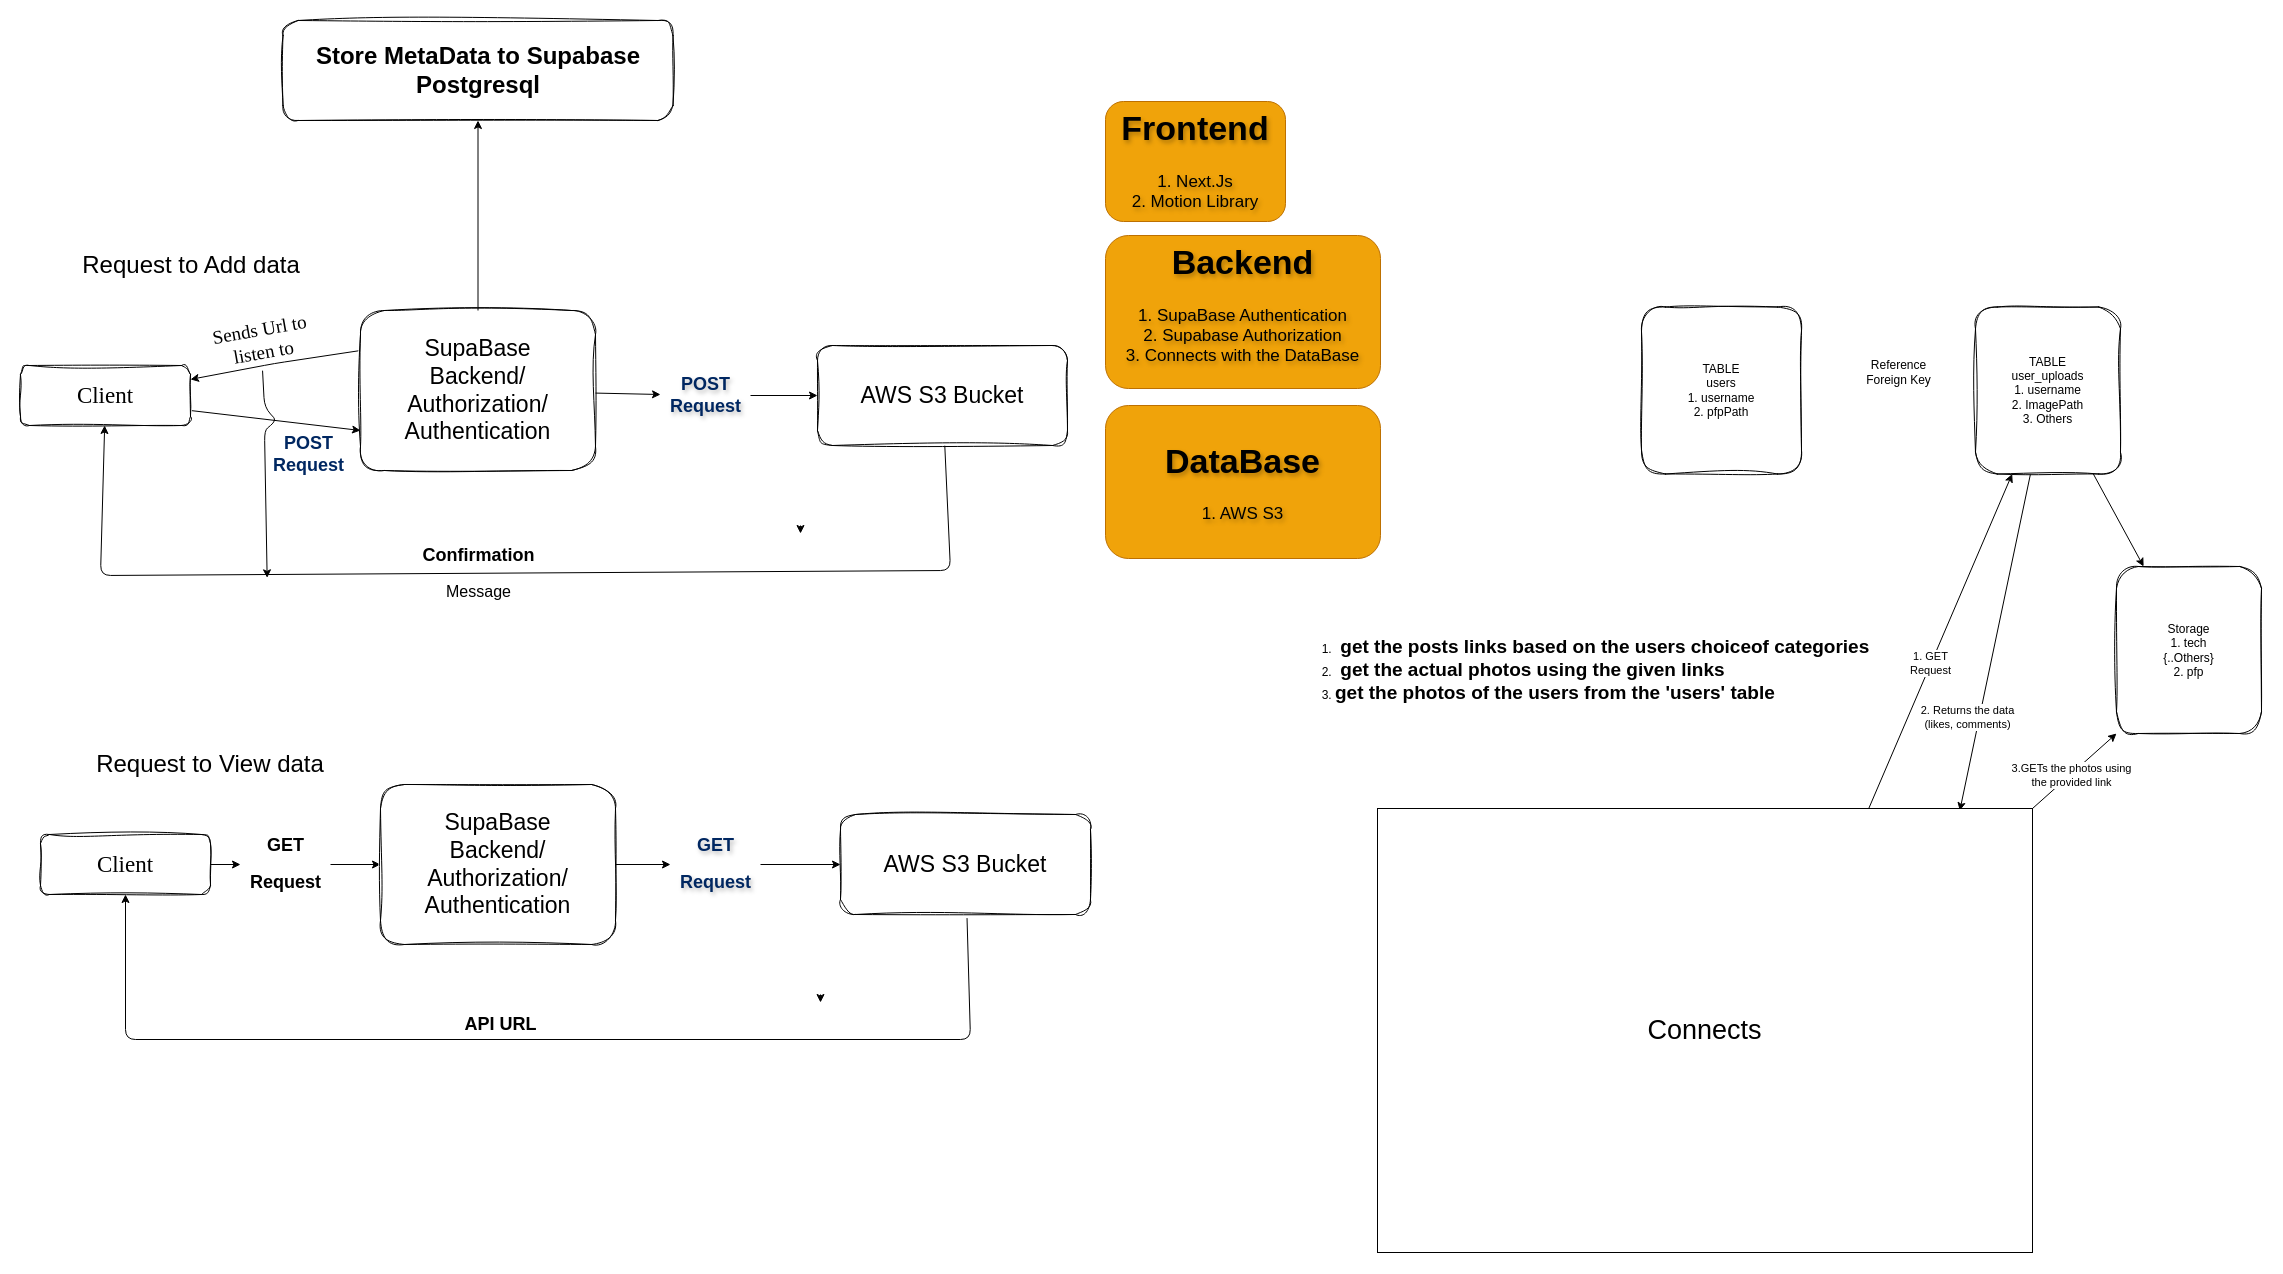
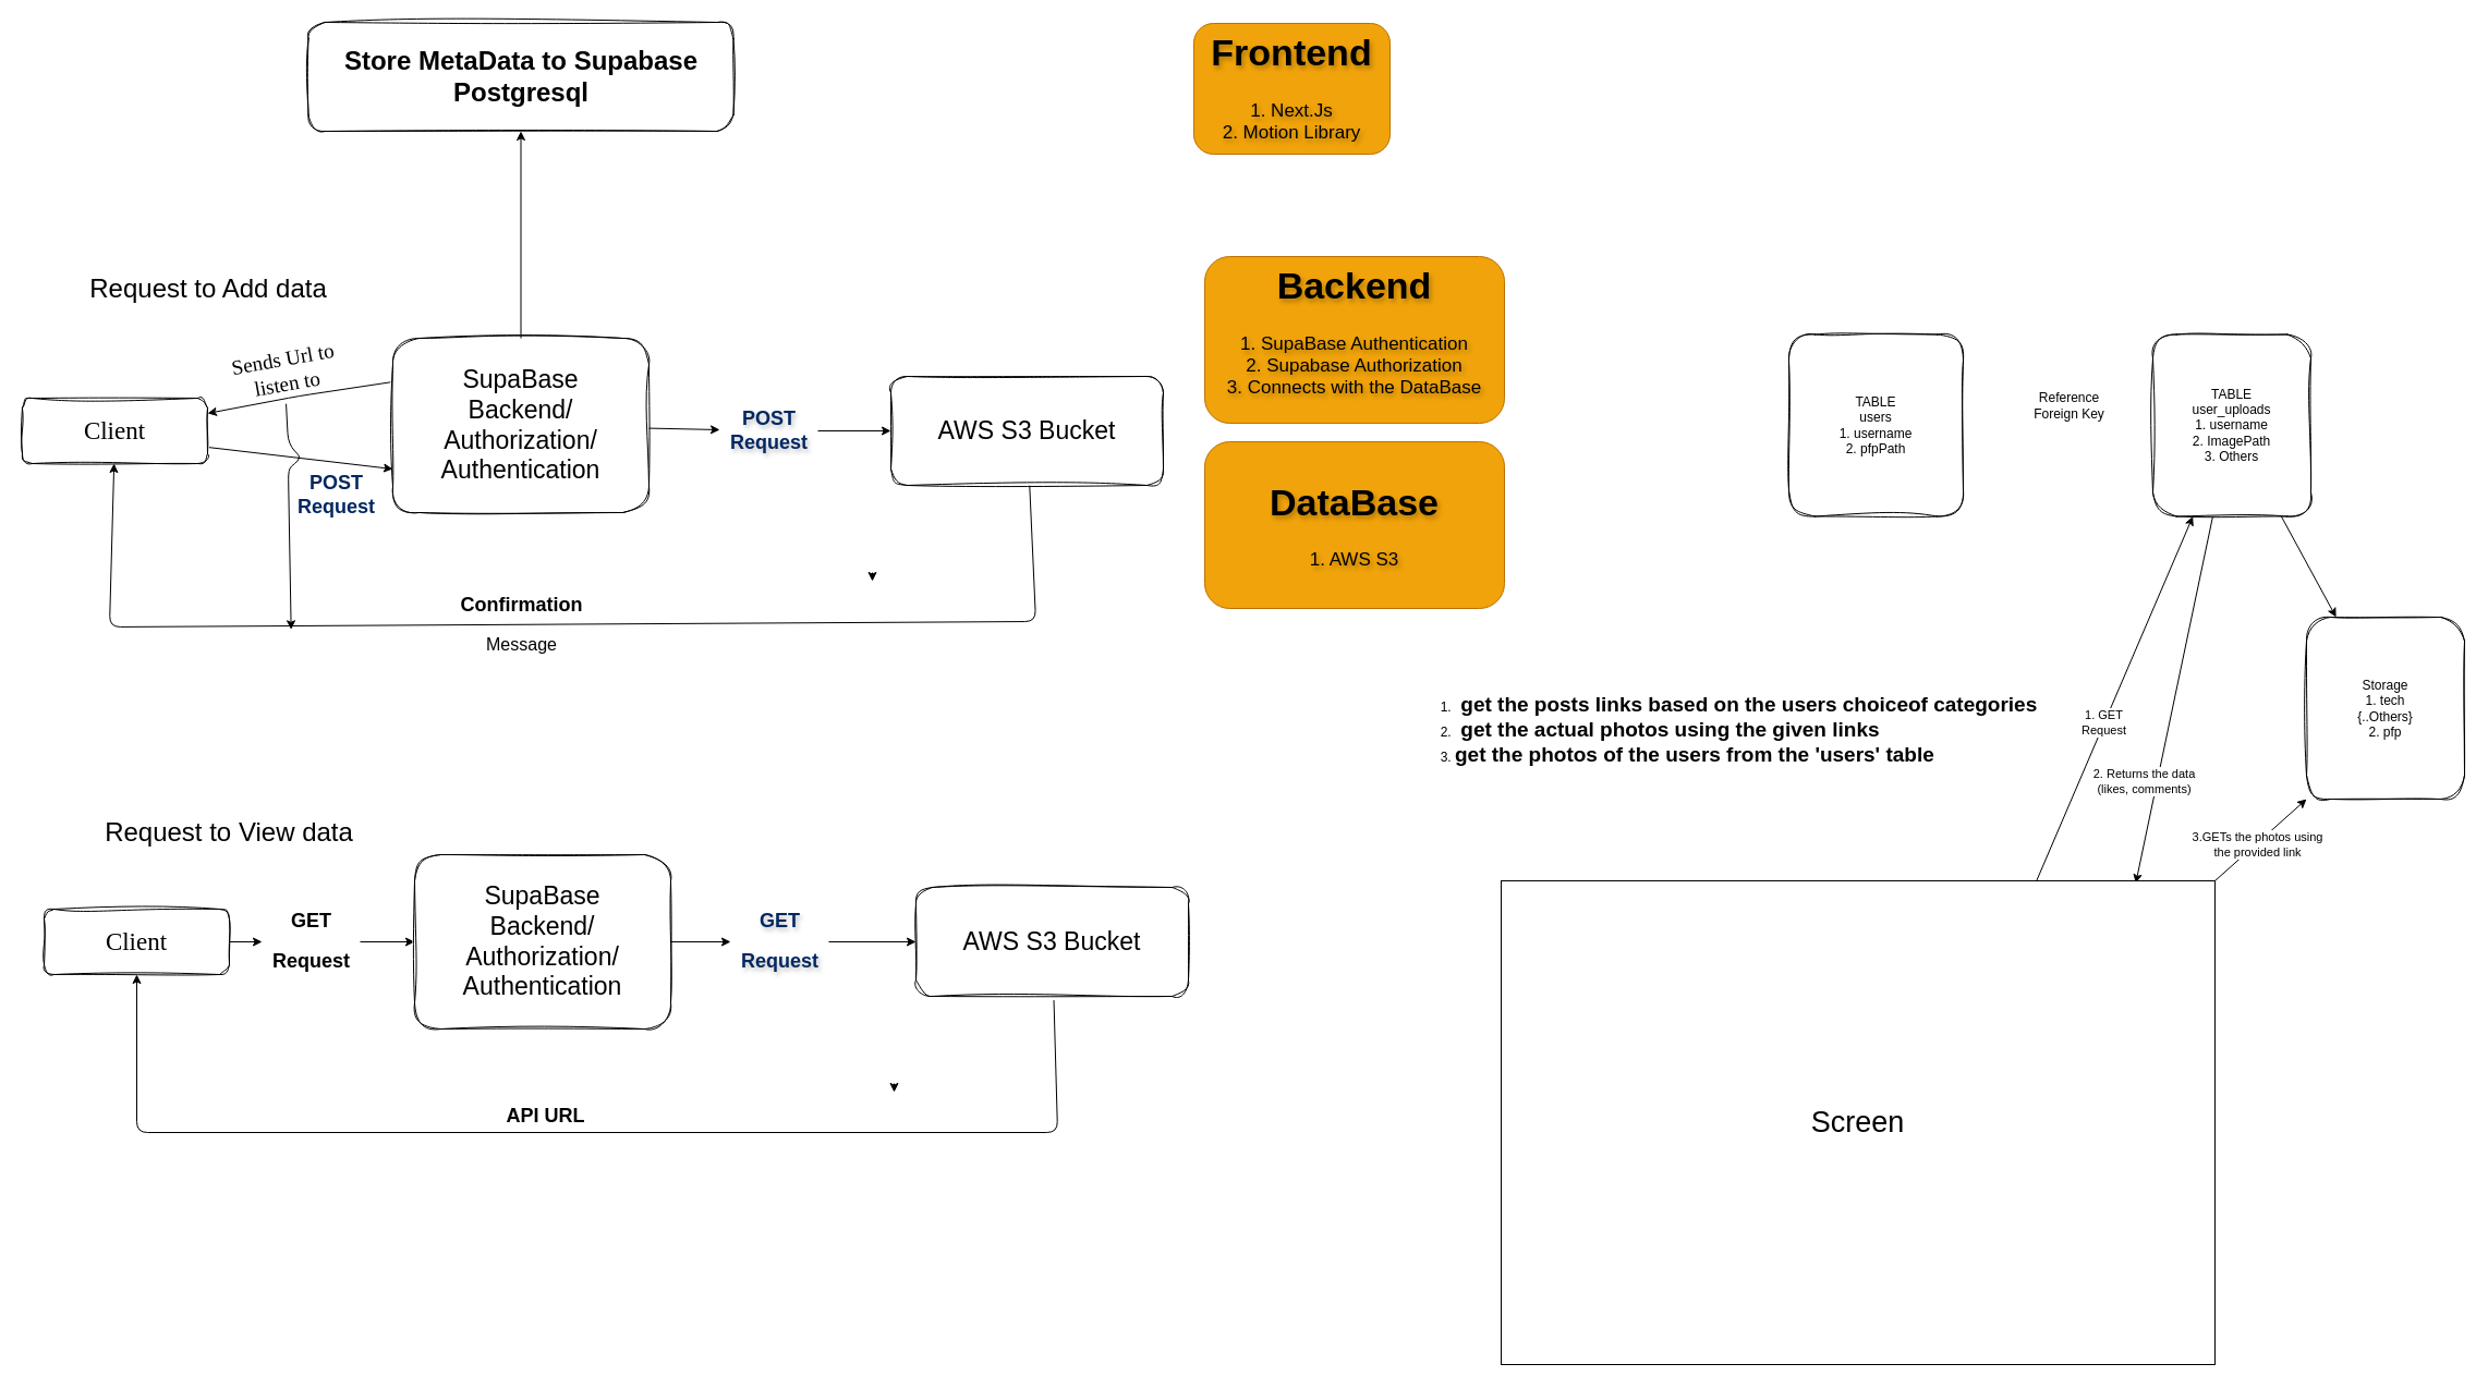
- <mxCell id="30" value="&lt;h1 style=&quot;margin-top: 0px;&quot;&gt;Frontend&lt;/h1&gt;&lt;div&gt;1. Next.Js&lt;/div&gt;&lt;div&gt;2. Motion Library&lt;/div&gt;" style="text;html=1;whiteSpace=wrap;overflow=hidden;rounded=1;fillColor=#f0a30a;fontColor=#000000;strokeColor=#BD7000;fontSize=17;textShadow=1;align=center;fontStyle=0" parent="1" vertex="1"><mxGeometry x="1105" y="101" width="180" height="120" as="geometry" /></mxCell>
+ <mxCell id="30" value="&lt;h1 style=&quot;margin-top: 0px;&quot;&gt;Frontend&lt;/h1&gt;&lt;div&gt;1. Next.Js&lt;/div&gt;&lt;div&gt;2. Motion Library&lt;/div&gt;" style="text;html=1;whiteSpace=wrap;overflow=hidden;rounded=1;fillColor=#f0a30a;fontColor=#000000;strokeColor=#BD7000;fontSize=17;textShadow=1;align=center;fontStyle=0" parent="1" vertex="1"><mxGeometry x="1095" y="21" width="180" height="120" as="geometry" /></mxCell>
- <mxCell id="46" value="&lt;font style=&quot;font-size: 27px;&quot;&gt;Connects&lt;/font&gt;" style="rounded=0;whiteSpace=wrap;html=1;" vertex="1" parent="1"><mxGeometry x="1377" y="808" width="655" height="444" as="geometry" /></mxCell>
+ <mxCell id="46" value="&lt;font style=&quot;font-size: 27px;&quot;&gt;Screen&lt;/font&gt;" style="rounded=0;whiteSpace=wrap;html=1;" vertex="1" parent="1"><mxGeometry x="1377" y="808" width="655" height="444" as="geometry" /></mxCell>
